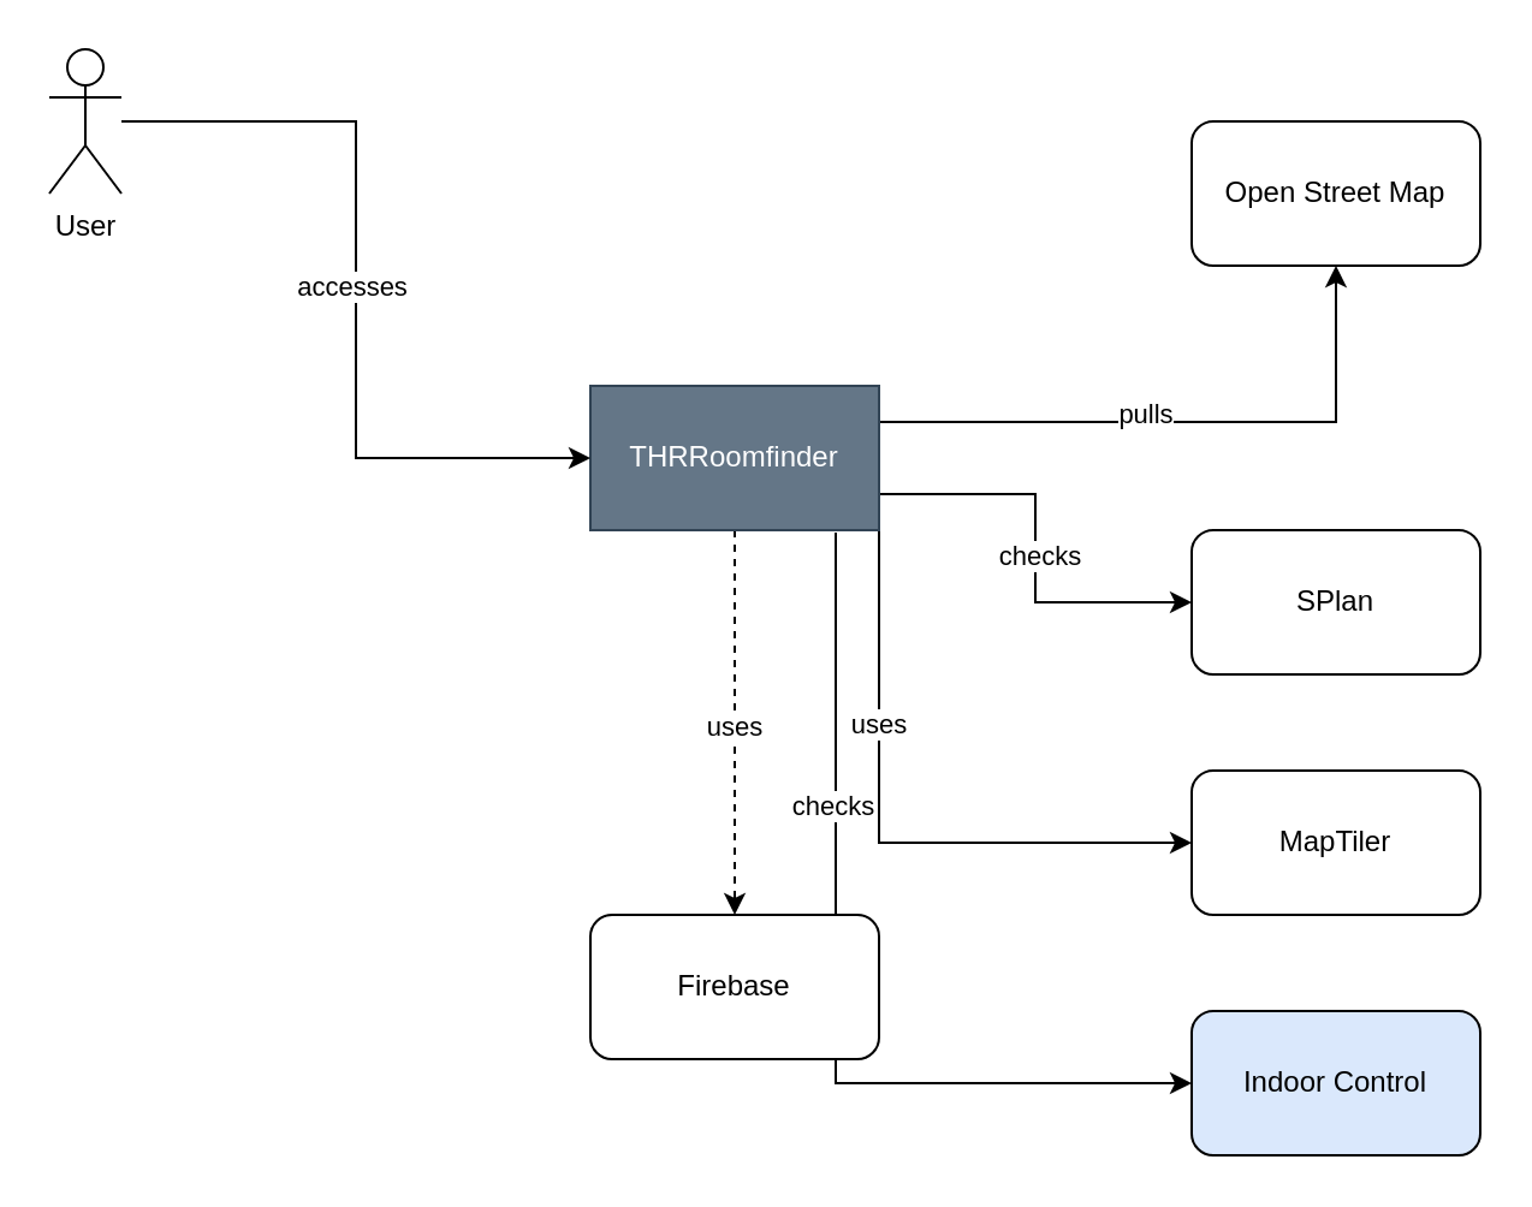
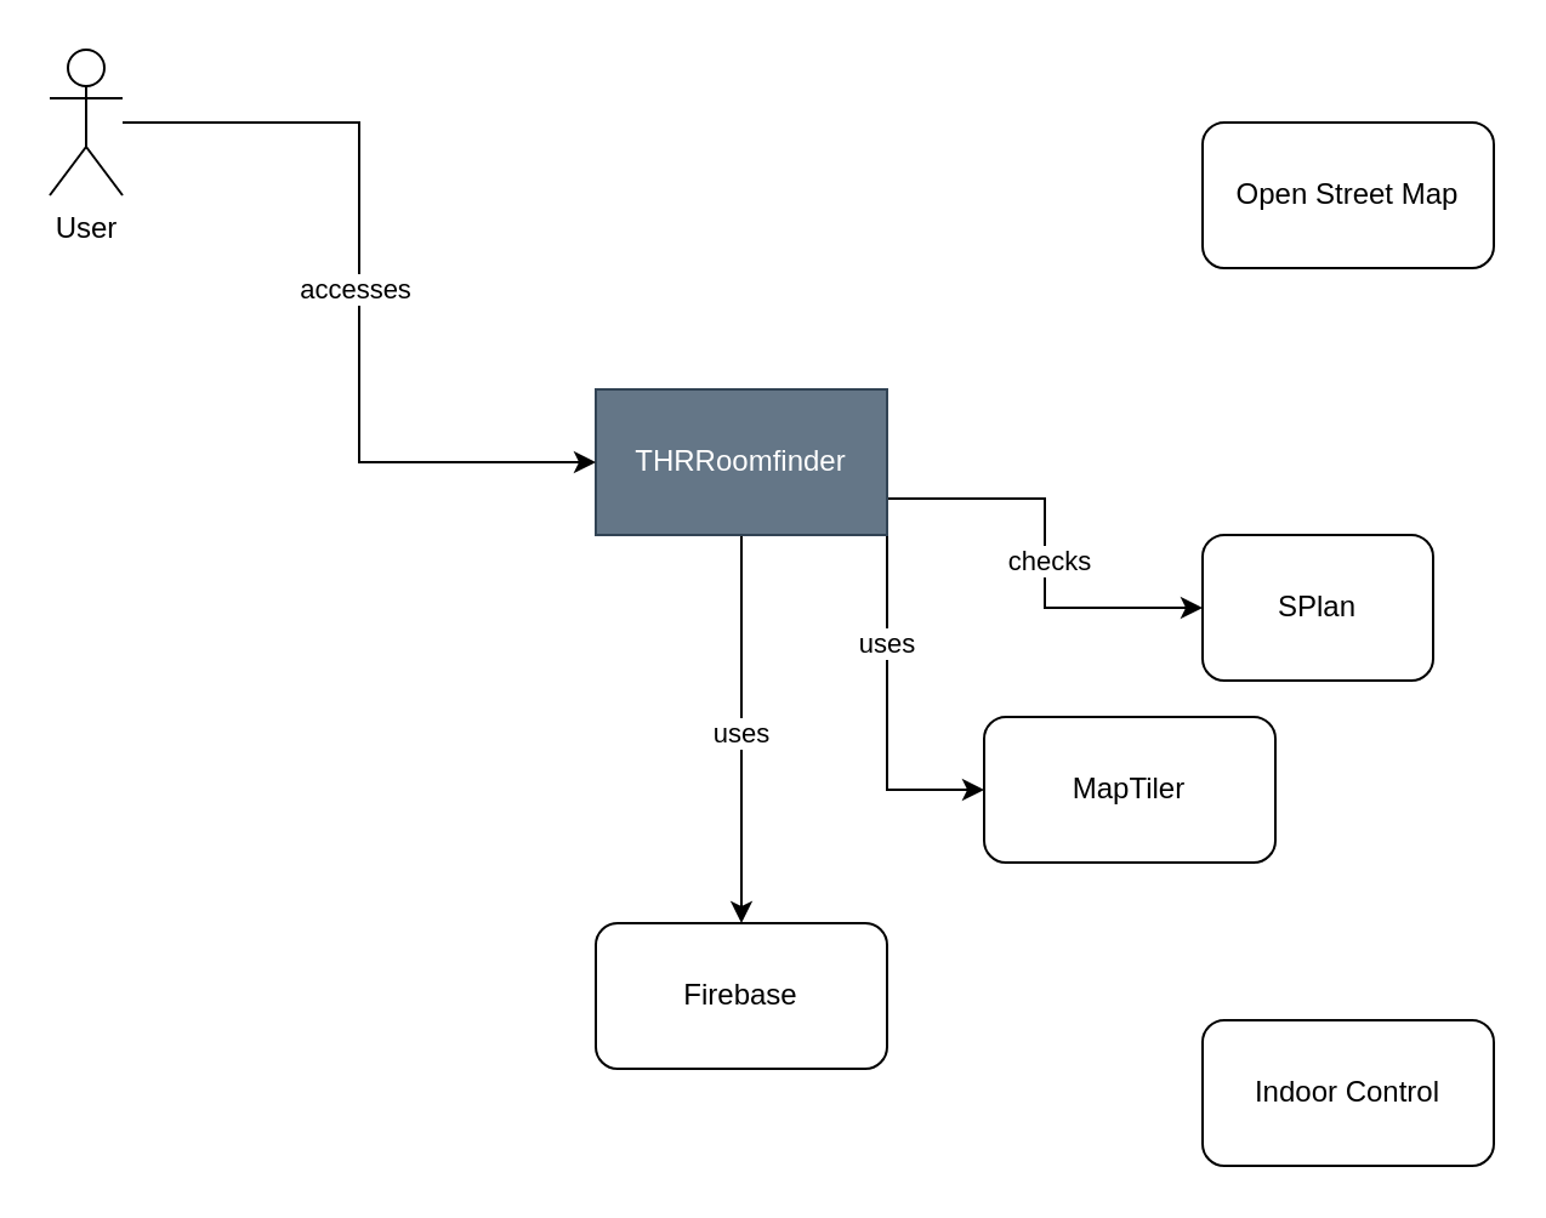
- <mxCell id="2" style="edgeStyle=orthogonalEdgeStyle;rounded=0;orthogonalLoop=1;jettySize=auto;html=1;exitX=1;exitY=0.25;exitDx=0;exitDy=0;" edge="1" parent="1" source="12" target="16"><mxGeometry relative="1" as="geometry" /></mxCell>
- <mxCell id="3" value="pulls" style="edgeLabel;html=1;align=center;verticalAlign=middle;resizable=0;points=[];" vertex="1" connectable="0" parent="2"><mxGeometry x="-0.031" y="4" relative="1" as="geometry"><mxPoint x="-14" as="offset" /></mxGeometry></mxCell>
- <mxCell id="17" value="SPlan" style="rounded=1;whiteSpace=wrap;html=1;" vertex="1" parent="1"><mxGeometry x="495" y="220" width="120" height="60" as="geometry" /></mxCell>
+ <mxCell id="17" value="SPlan" style="rounded=1;whiteSpace=wrap;html=1;" vertex="1" parent="1"><mxGeometry x="495" y="220" width="95" height="60" as="geometry" /></mxCell>
- <mxCell id="10" style="edgeStyle=orthogonalEdgeStyle;rounded=0;orthogonalLoop=1;jettySize=auto;html=1;dashed=1;" edge="1" parent="1" source="12" target="20"><mxGeometry relative="1" as="geometry" /></mxCell>
+ <mxCell id="10" style="edgeStyle=orthogonalEdgeStyle;rounded=0;orthogonalLoop=1;jettySize=auto;html=1;" edge="1" parent="1" source="12" target="20"><mxGeometry relative="1" as="geometry" /></mxCell>
- <mxCell id="8" style="edgeStyle=orthogonalEdgeStyle;rounded=0;orthogonalLoop=1;jettySize=auto;html=1;entryX=0;entryY=0.5;entryDx=0;entryDy=0;exitX=0.85;exitY=1.017;exitDx=0;exitDy=0;exitPerimeter=0;" edge="1" parent="1" source="12" target="19"><mxGeometry relative="1" as="geometry" /></mxCell>
- <mxCell id="9" value="checks" style="edgeLabel;html=1;align=center;verticalAlign=middle;resizable=0;points=[];" vertex="1" connectable="0" parent="8"><mxGeometry x="-0.401" y="3" relative="1" as="geometry"><mxPoint x="-5" as="offset" /></mxGeometry></mxCell>
- <mxCell id="18" value="MapTiler" style="rounded=1;whiteSpace=wrap;html=1;" vertex="1" parent="1"><mxGeometry x="495" y="320" width="120" height="60" as="geometry" /></mxCell>
+ <mxCell id="18" value="MapTiler" style="rounded=1;whiteSpace=wrap;html=1;" vertex="1" parent="1"><mxGeometry x="405" y="295" width="120" height="60" as="geometry" /></mxCell>
- <mxCell id="19" value="Indoor Control" style="rounded=1;whiteSpace=wrap;html=1;fillColor=#dae8fc;" vertex="1" parent="1"><mxGeometry x="495" y="420" width="120" height="60" as="geometry" /></mxCell>
+ <mxCell id="19" value="Indoor Control" style="rounded=1;whiteSpace=wrap;html=1;" vertex="1" parent="1"><mxGeometry x="495" y="420" width="120" height="60" as="geometry" /></mxCell>
